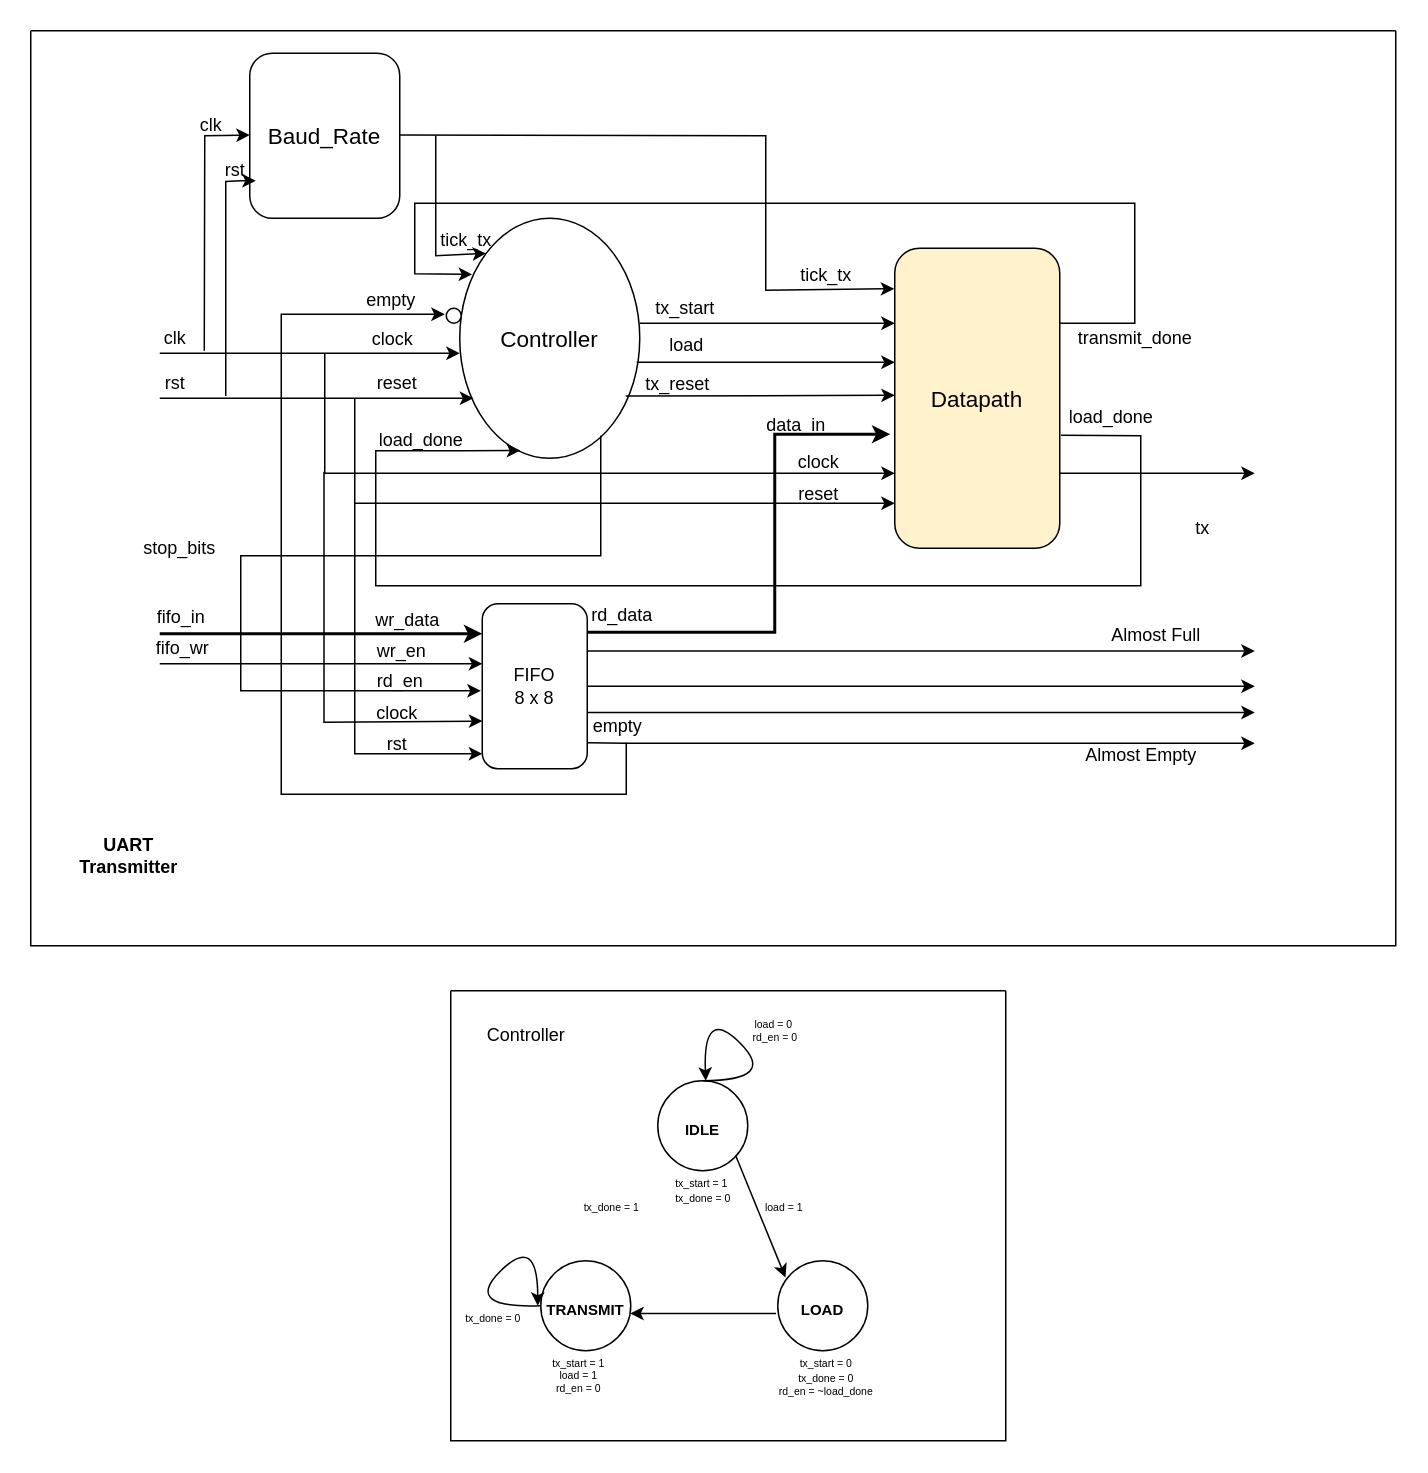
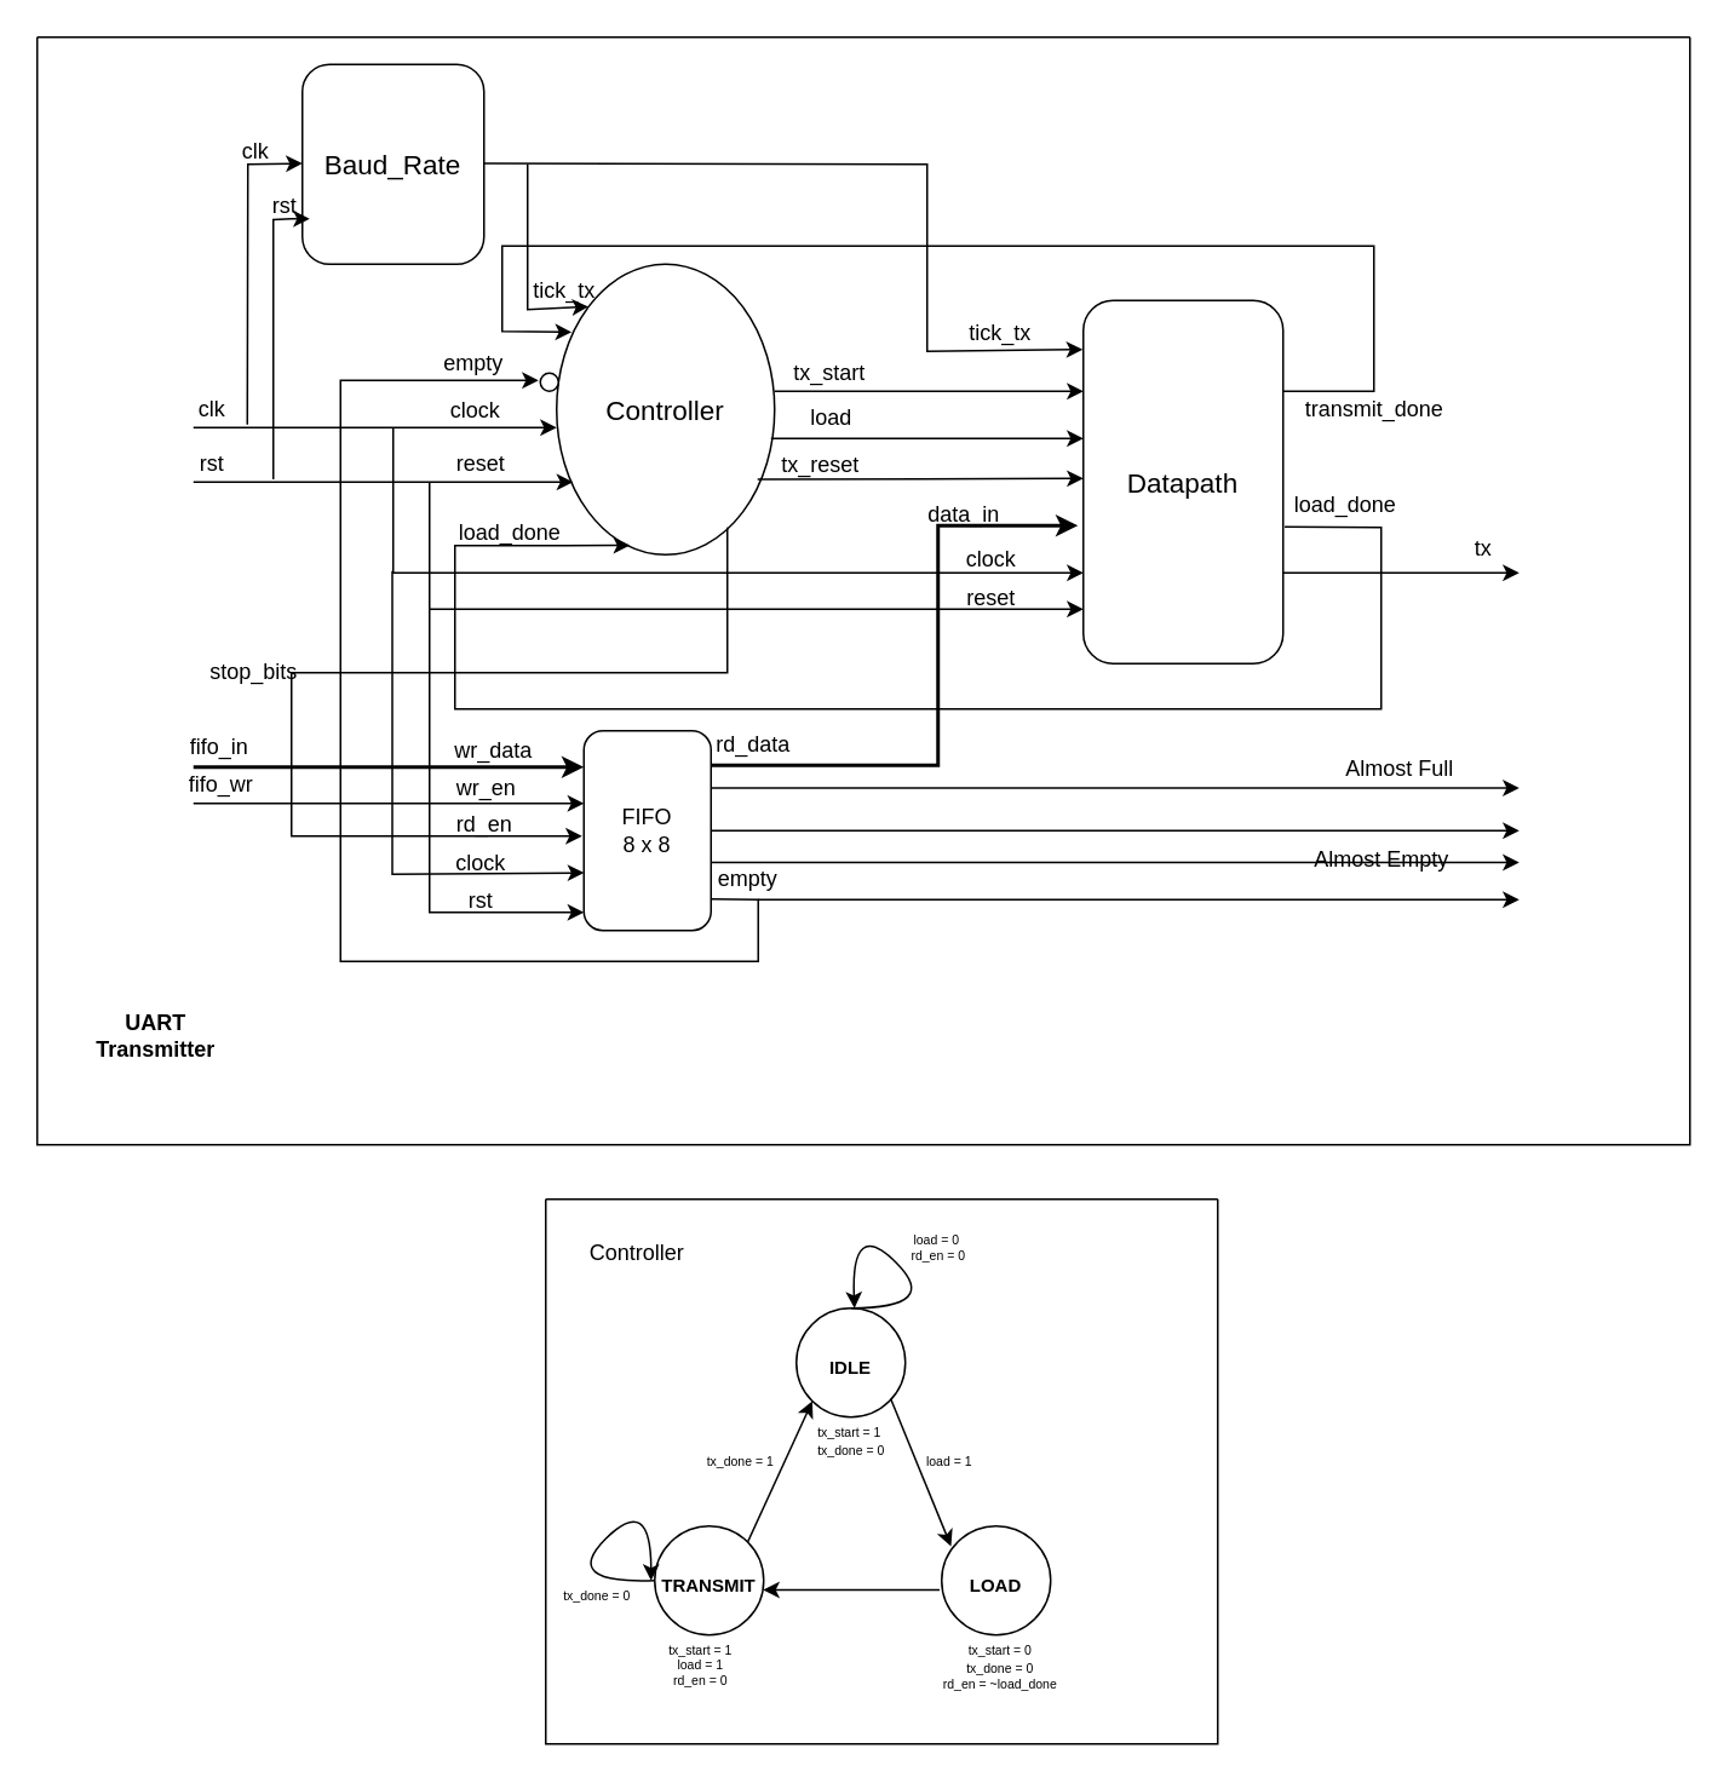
- <mxCell id="18" value="&lt;font style=&quot;font-size: 15px;&quot;&gt;Datapath&lt;/font&gt;" style="rounded=1;whiteSpace=wrap;html=1;fillColor=#fff2cc;" vertex="1" parent="2"><mxGeometry x="576" y="145" width="110" height="200" as="geometry" /></mxCell>
+ <mxCell id="18" value="&lt;font style=&quot;font-size: 15px;&quot;&gt;Datapath&lt;/font&gt;" style="rounded=1;whiteSpace=wrap;html=1;" vertex="1" parent="2"><mxGeometry x="576" y="145" width="110" height="200" as="geometry" /></mxCell>
- <mxCell id="34" value="tx" style="text;html=1;align=center;verticalAlign=middle;resizable=0;points=[];autosize=1;strokeColor=none;fillColor=none;" vertex="1" parent="2"><mxGeometry x="766" y="317" width="30" height="30" as="geometry" /></mxCell>
+ <mxCell id="34" value="tx" style="text;html=1;align=center;verticalAlign=middle;resizable=0;points=[];autosize=1;strokeColor=none;fillColor=none;" vertex="1" parent="2"><mxGeometry x="781" y="267" width="30" height="30" as="geometry" /></mxCell>
- <mxCell id="42" value="stop_bits" style="text;html=1;align=center;verticalAlign=middle;resizable=0;points=[];autosize=1;strokeColor=none;fillColor=none;" vertex="1" parent="2"><mxGeometry x="64" y="330" width="70" height="30" as="geometry" /></mxCell>
+ <mxCell id="42" value="stop_bits" style="text;html=1;align=center;verticalAlign=middle;resizable=0;points=[];autosize=1;strokeColor=none;fillColor=none;" vertex="1" parent="2"><mxGeometry x="84" y="335" width="70" height="30" as="geometry" /></mxCell>
- <mxCell id="83" value="Almost Empty" style="text;html=1;align=center;verticalAlign=middle;resizable=0;points=[];autosize=1;strokeColor=none;fillColor=none;" vertex="1" parent="1"><mxGeometry x="710" y="488" width="100" height="30" as="geometry" /></mxCell>
+ <mxCell id="83" value="Almost Empty" style="text;html=1;align=center;verticalAlign=middle;resizable=0;points=[];autosize=1;strokeColor=none;fillColor=none;" vertex="1" parent="1"><mxGeometry x="710" y="458" width="100" height="30" as="geometry" /></mxCell>
+ <mxCell id="62" value="" style="endArrow=classic;html=1;rounded=0;entryX=0;entryY=1;entryDx=0;entryDy=0;exitX=1;exitY=0;exitDx=0;exitDy=0;flowAnimation=0;" edge="1" parent="57" source="60" target="58"><mxGeometry width="50" height="50" relative="1" as="geometry"><mxPoint x="90" y="160" as="sourcePoint" /><mxPoint x="140" y="110" as="targetPoint" /></mxGeometry></mxCell>
